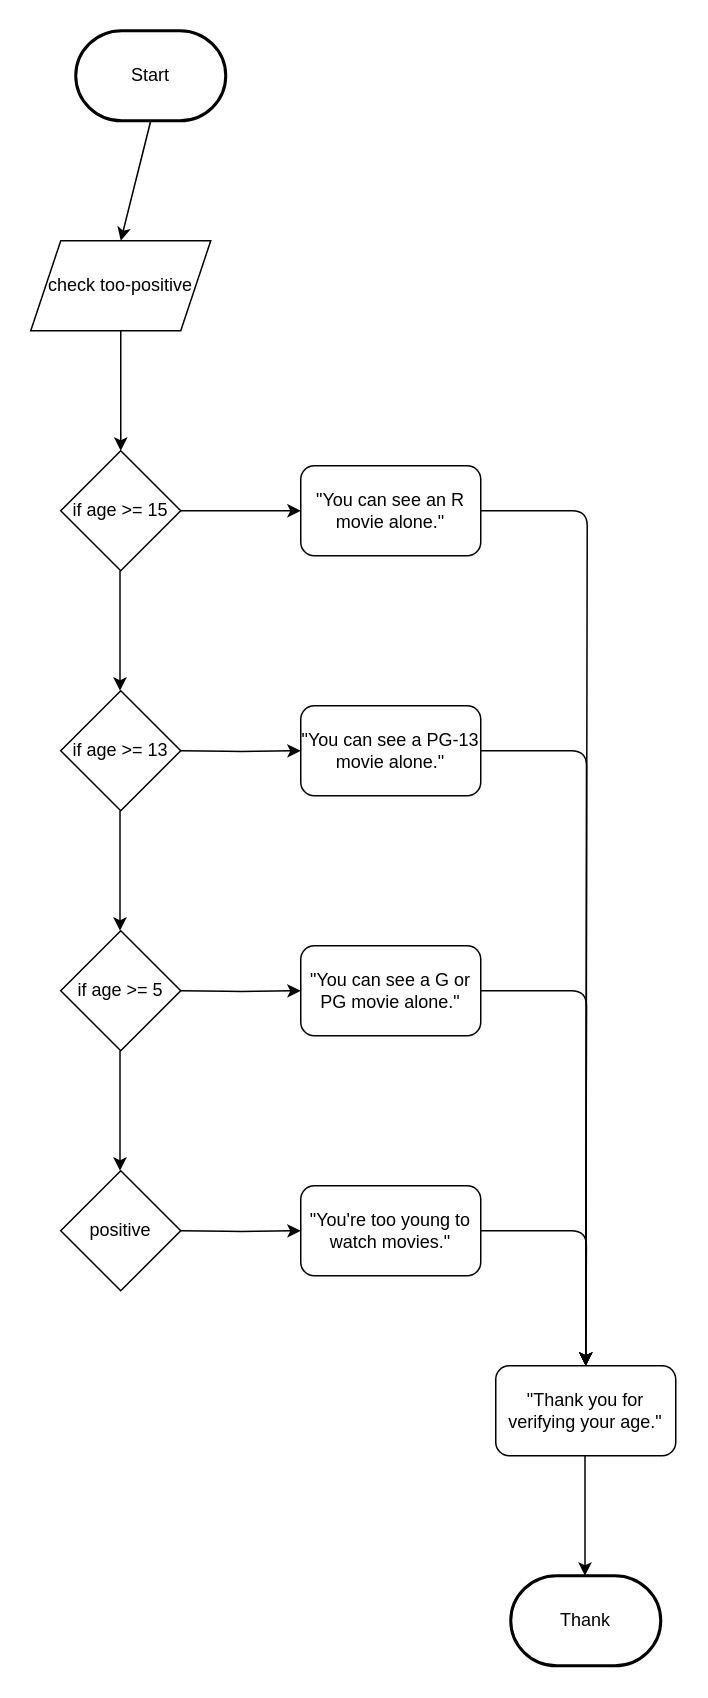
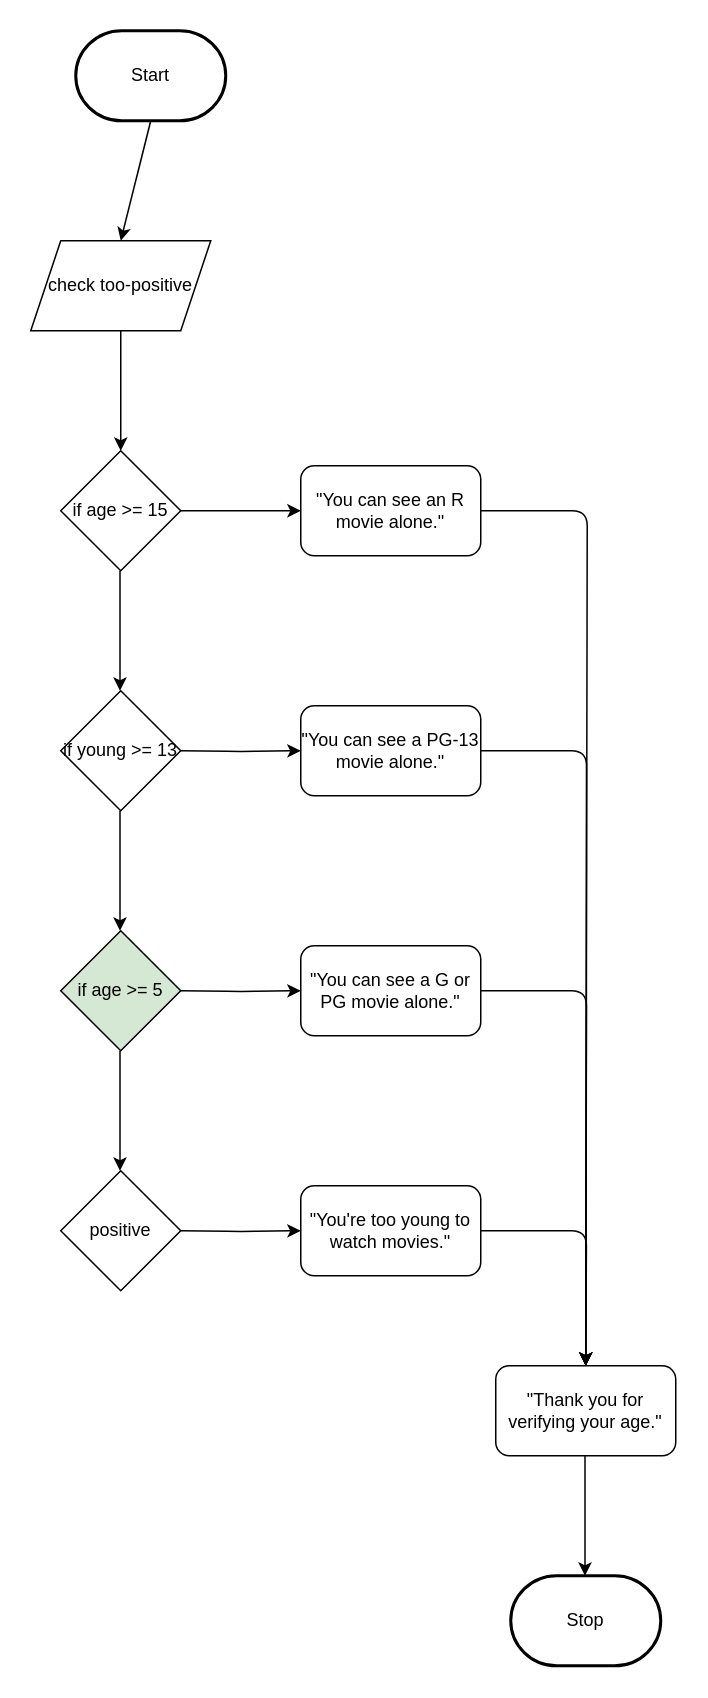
- <mxCell id="11" value="if age &amp;gt;= 13" style="rhombus;whiteSpace=wrap;html=1;" vertex="1" parent="1"><mxGeometry x="40" y="460" width="80" height="80" as="geometry" /></mxCell>
+ <mxCell id="11" value="if young &amp;gt;= 13" style="rhombus;whiteSpace=wrap;html=1;" vertex="1" parent="1"><mxGeometry x="40" y="460" width="80" height="80" as="geometry" /></mxCell>
- <mxCell id="16" value="if age &amp;gt;= 5" style="rhombus;whiteSpace=wrap;html=1;" vertex="1" parent="1"><mxGeometry x="40" y="620" width="80" height="80" as="geometry" /></mxCell>
+ <mxCell id="16" value="if age &amp;gt;= 5" style="rhombus;whiteSpace=wrap;html=1;fillColor=#d5e8d4;" vertex="1" parent="1"><mxGeometry x="40" y="620" width="80" height="80" as="geometry" /></mxCell>
- <mxCell id="25" value="Thank" style="strokeWidth=2;html=1;shape=mxgraph.flowchart.terminator;whiteSpace=wrap;" vertex="1" parent="1"><mxGeometry x="340" y="1050" width="100" height="60" as="geometry" /></mxCell>
+ <mxCell id="25" value="Stop" style="strokeWidth=2;html=1;shape=mxgraph.flowchart.terminator;whiteSpace=wrap;" vertex="1" parent="1"><mxGeometry x="340" y="1050" width="100" height="60" as="geometry" /></mxCell>
